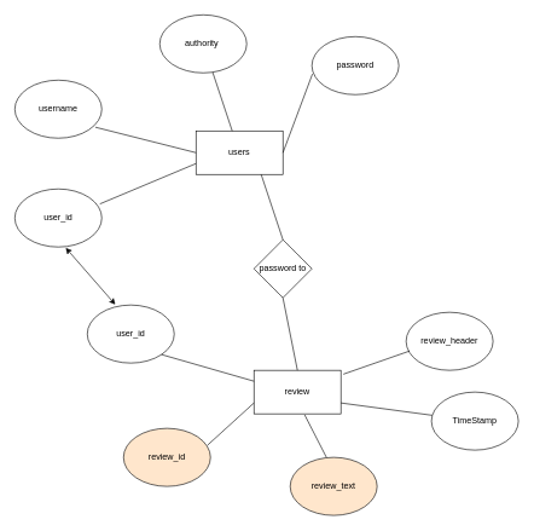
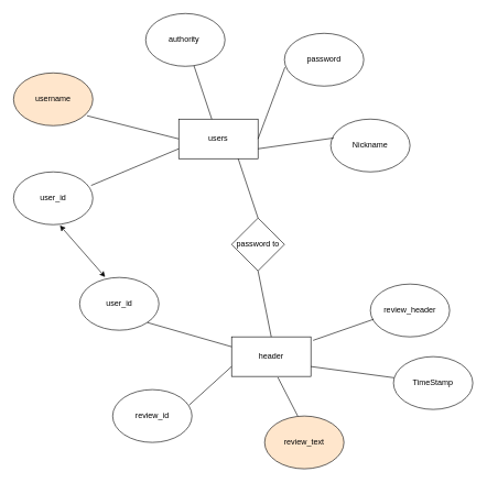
- <mxCell id="3" value="username&lt;br&gt;" style="ellipse;whiteSpace=wrap;html=1;" vertex="1" parent="1"><mxGeometry x="20" y="110" width="120" height="80" as="geometry" /></mxCell>
+ <mxCell id="3" value="username&lt;br&gt;" style="ellipse;whiteSpace=wrap;html=1;fillColor=#ffe6cc;" vertex="1" parent="1"><mxGeometry x="20" y="110" width="120" height="80" as="geometry" /></mxCell>
+ <mxCell id="22" value="" style="endArrow=none;html=1;entryX=0.037;entryY=0.358;entryDx=0;entryDy=0;entryPerimeter=0;exitX=1;exitY=0.75;exitDx=0;exitDy=0;" edge="1" parent="1" source="2" target="21"><mxGeometry width="50" height="50" relative="1" as="geometry"><mxPoint x="20" y="780" as="sourcePoint" /><mxPoint x="70" y="730" as="targetPoint" /></mxGeometry></mxCell>
+ <mxCell id="21" value="Nickname" style="ellipse;whiteSpace=wrap;html=1;" vertex="1" parent="1"><mxGeometry x="500" y="180" width="120" height="80" as="geometry" /></mxCell>
- <mxCell id="11" value="review" style="rounded=0;whiteSpace=wrap;html=1;direction=west;" vertex="1" parent="1"><mxGeometry x="350" y="510" width="120" height="60" as="geometry" /></mxCell>
+ <mxCell id="11" value="header" style="rounded=0;whiteSpace=wrap;html=1;direction=west;" vertex="1" parent="1"><mxGeometry x="350" y="510" width="120" height="60" as="geometry" /></mxCell>
- <mxCell id="15" value="review_id" style="ellipse;whiteSpace=wrap;html=1;fillColor=#ffe6cc;" vertex="1" parent="1"><mxGeometry x="170" y="590" width="120" height="80" as="geometry" /></mxCell>
+ <mxCell id="15" value="review_id" style="ellipse;whiteSpace=wrap;html=1;" vertex="1" parent="1"><mxGeometry x="170" y="590" width="120" height="80" as="geometry" /></mxCell>
